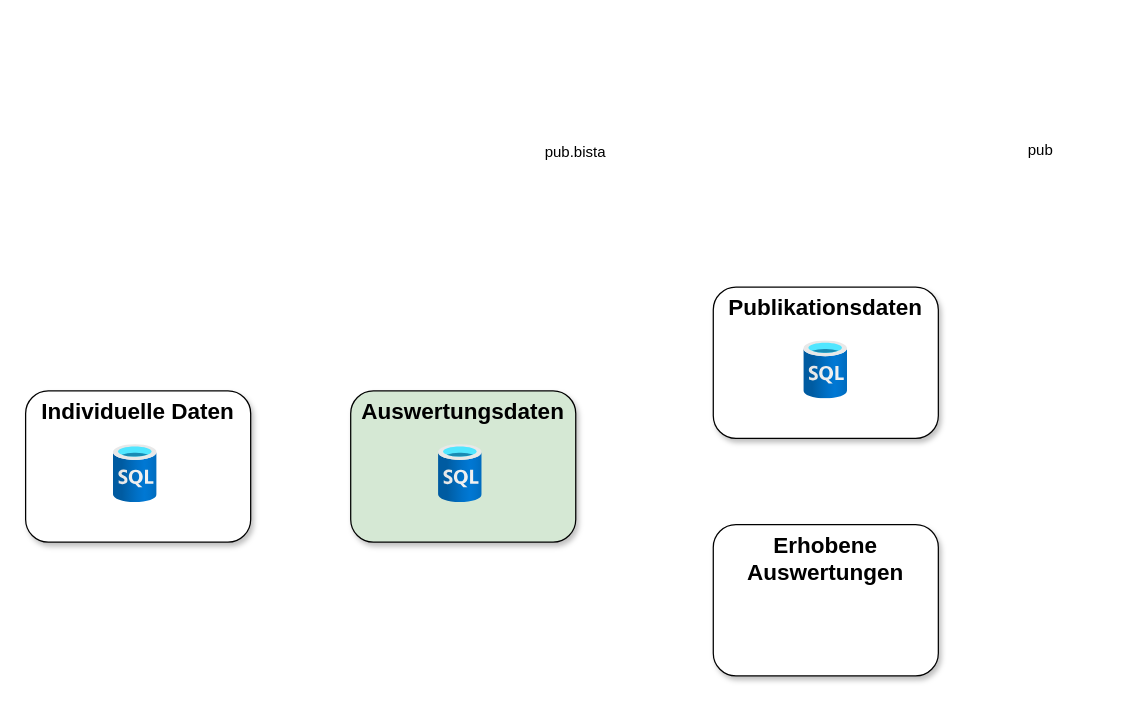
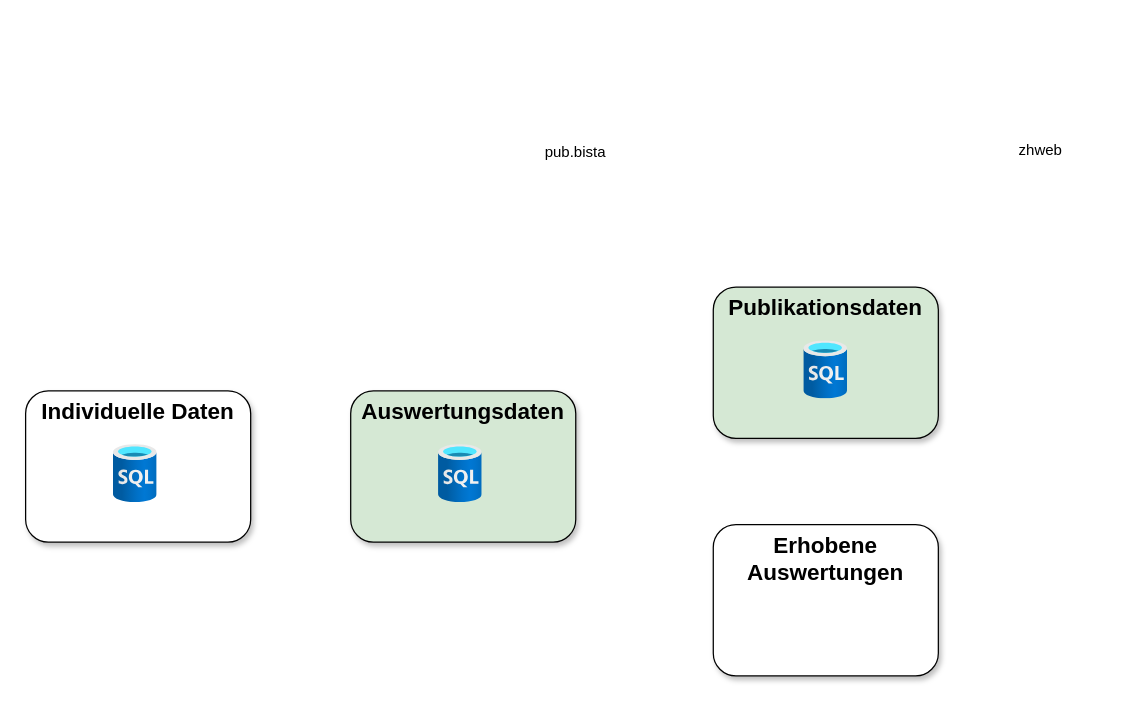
- <mxCell id="16" value="pub" style="shape=image;verticalLabelPosition=bottom;labelBackgroundColor=default;verticalAlign=top;aspect=fixed;imageAspect=0;image=https://encrypted-tbn0.gstatic.com/images?q=tbn:ANd9GcQOZtd-90JAvhmsLHi6kdD7_Zrdiq_edZsF2xxE8sBsoo1amhytiBdIxlejt3VQ7OJH7vI&amp;usqp=CAU;" vertex="1" parent="1"><mxGeometry x="783.02" y="31.79" width="97.95" height="74.41" as="geometry" /></mxCell>
+ <mxCell id="16" value="zhweb" style="shape=image;verticalLabelPosition=bottom;labelBackgroundColor=default;verticalAlign=top;aspect=fixed;imageAspect=0;image=https://encrypted-tbn0.gstatic.com/images?q=tbn:ANd9GcQOZtd-90JAvhmsLHi6kdD7_Zrdiq_edZsF2xxE8sBsoo1amhytiBdIxlejt3VQ7OJH7vI&amp;usqp=CAU;" vertex="1" parent="1"><mxGeometry x="783.02" y="31.79" width="97.95" height="74.41" as="geometry" /></mxCell>
- <mxCell id="10" value="Publikationsdaten" style="rounded=1;whiteSpace=wrap;html=1;shadow=1;align=center;verticalAlign=top;fontStyle=1;fontSize=18;" vertex="1" parent="9"><mxGeometry width="180" height="121" as="geometry" /></mxCell>
+ <mxCell id="10" value="Publikationsdaten" style="rounded=1;whiteSpace=wrap;html=1;shadow=1;align=center;verticalAlign=top;fontStyle=1;fontSize=18;fillColor=#d5e8d4;" vertex="1" parent="9"><mxGeometry width="180" height="121" as="geometry" /></mxCell>
